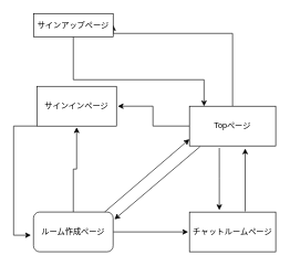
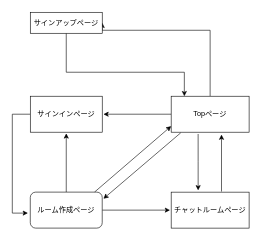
- <mxCell id="8" value="サインインページ" style="whiteSpace=wrap;html=1;align=center;treeFolding=1;treeMoving=1;newEdgeStyle={&quot;edgeStyle&quot;:&quot;elbowEdgeStyle&quot;,&quot;startArrow&quot;:&quot;none&quot;,&quot;endArrow&quot;:&quot;none&quot;};" parent="1" vertex="1"><mxGeometry x="55" y="130" width="120" height="60" as="geometry" /></mxCell>
+ <mxCell id="8" value="サインインページ" style="whiteSpace=wrap;html=1;align=center;treeFolding=1;treeMoving=1;newEdgeStyle={&quot;edgeStyle&quot;:&quot;elbowEdgeStyle&quot;,&quot;startArrow&quot;:&quot;none&quot;,&quot;endArrow&quot;:&quot;none&quot;};" parent="1" vertex="1"><mxGeometry x="50" y="160" width="120" height="60" as="geometry" /></mxCell>
